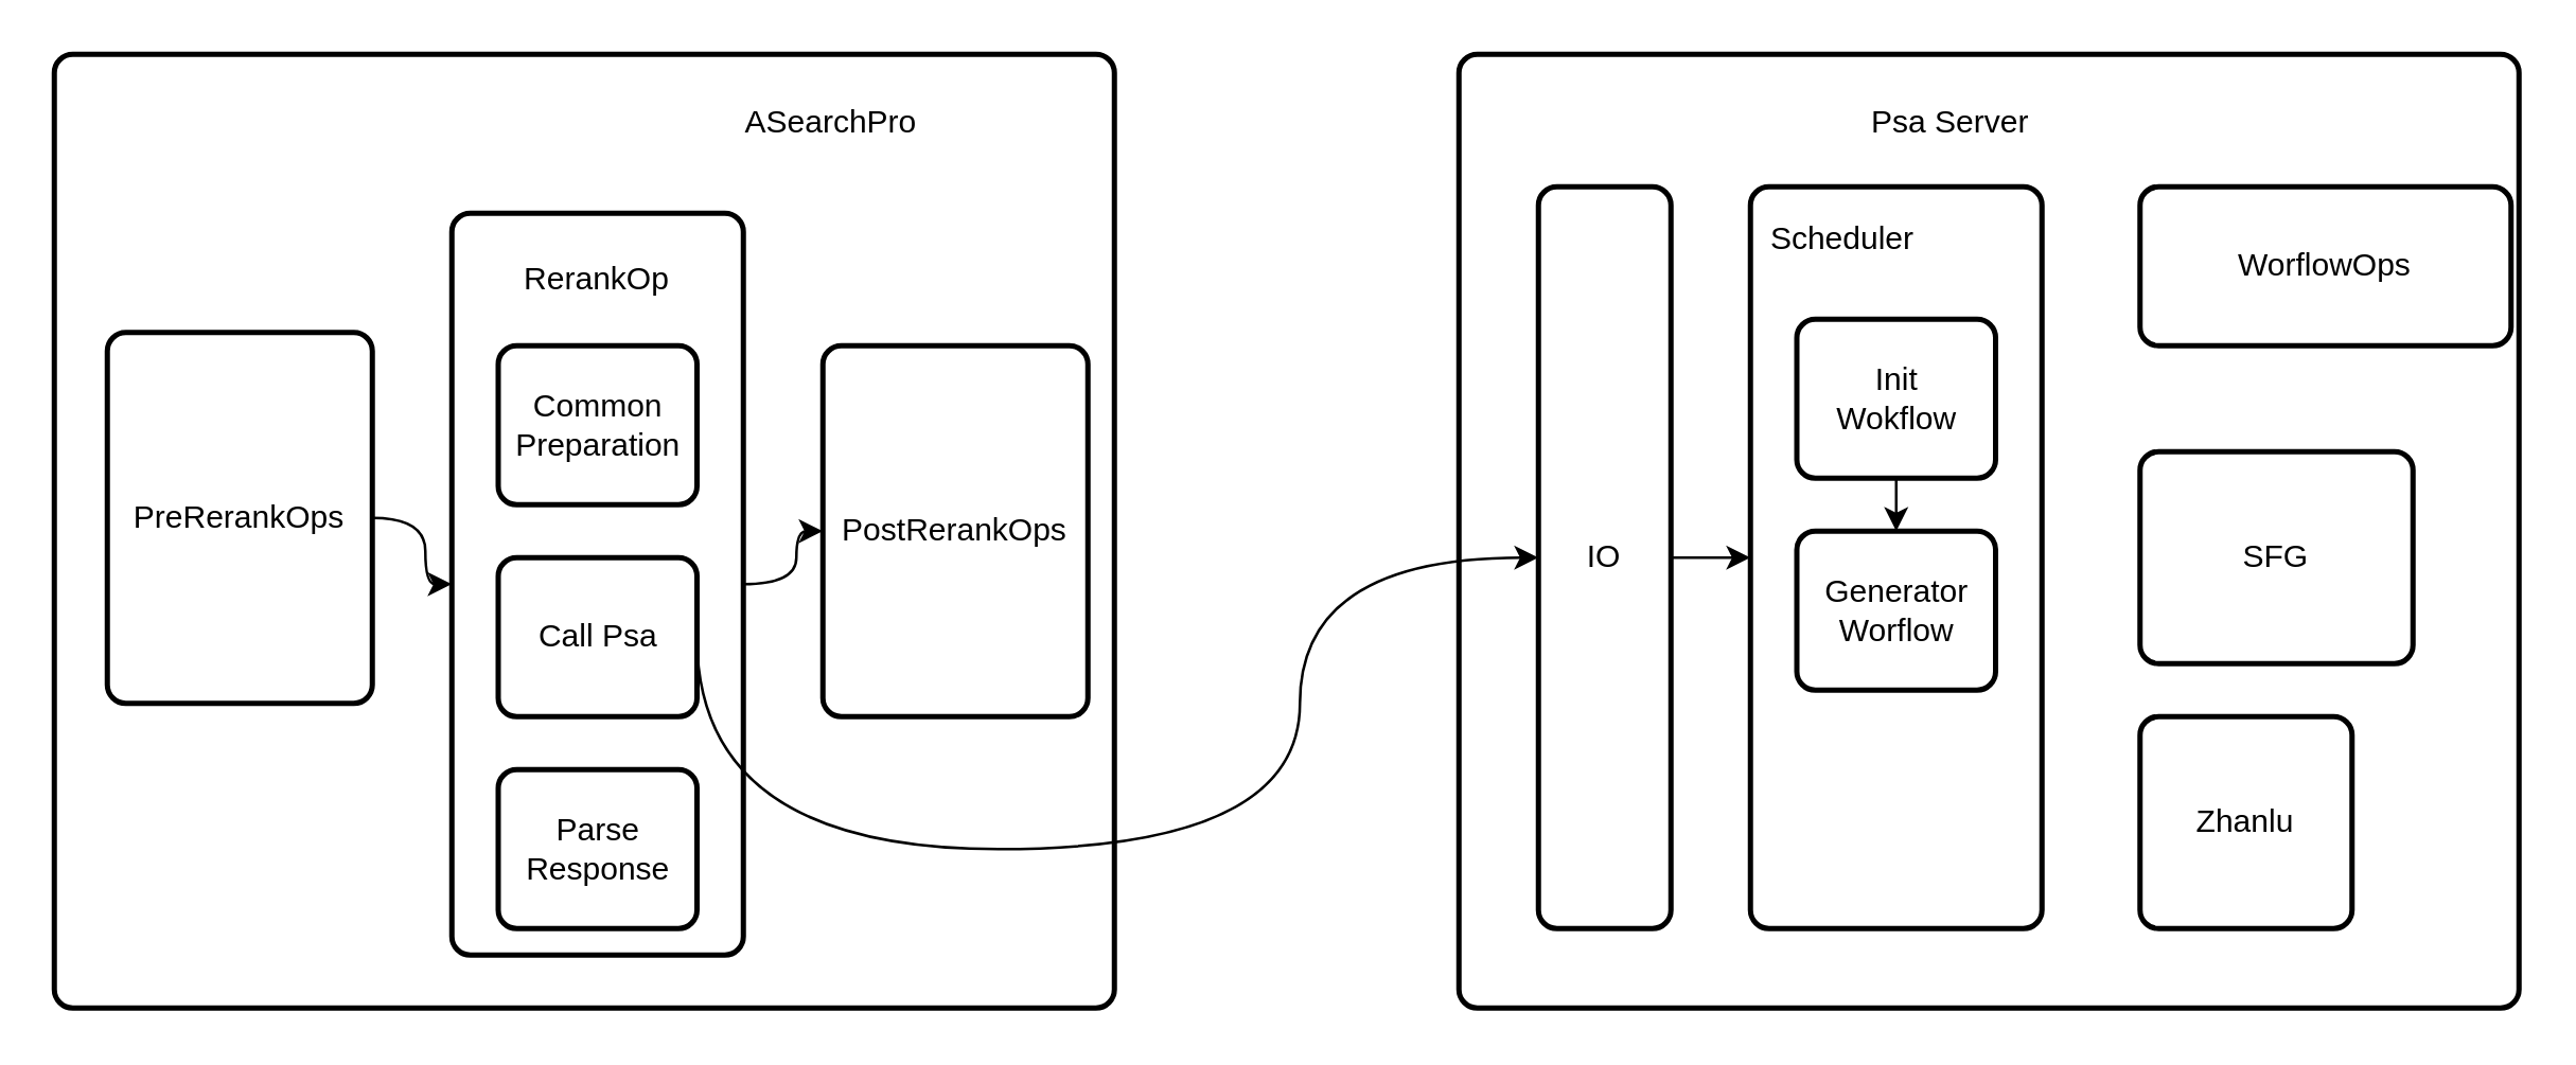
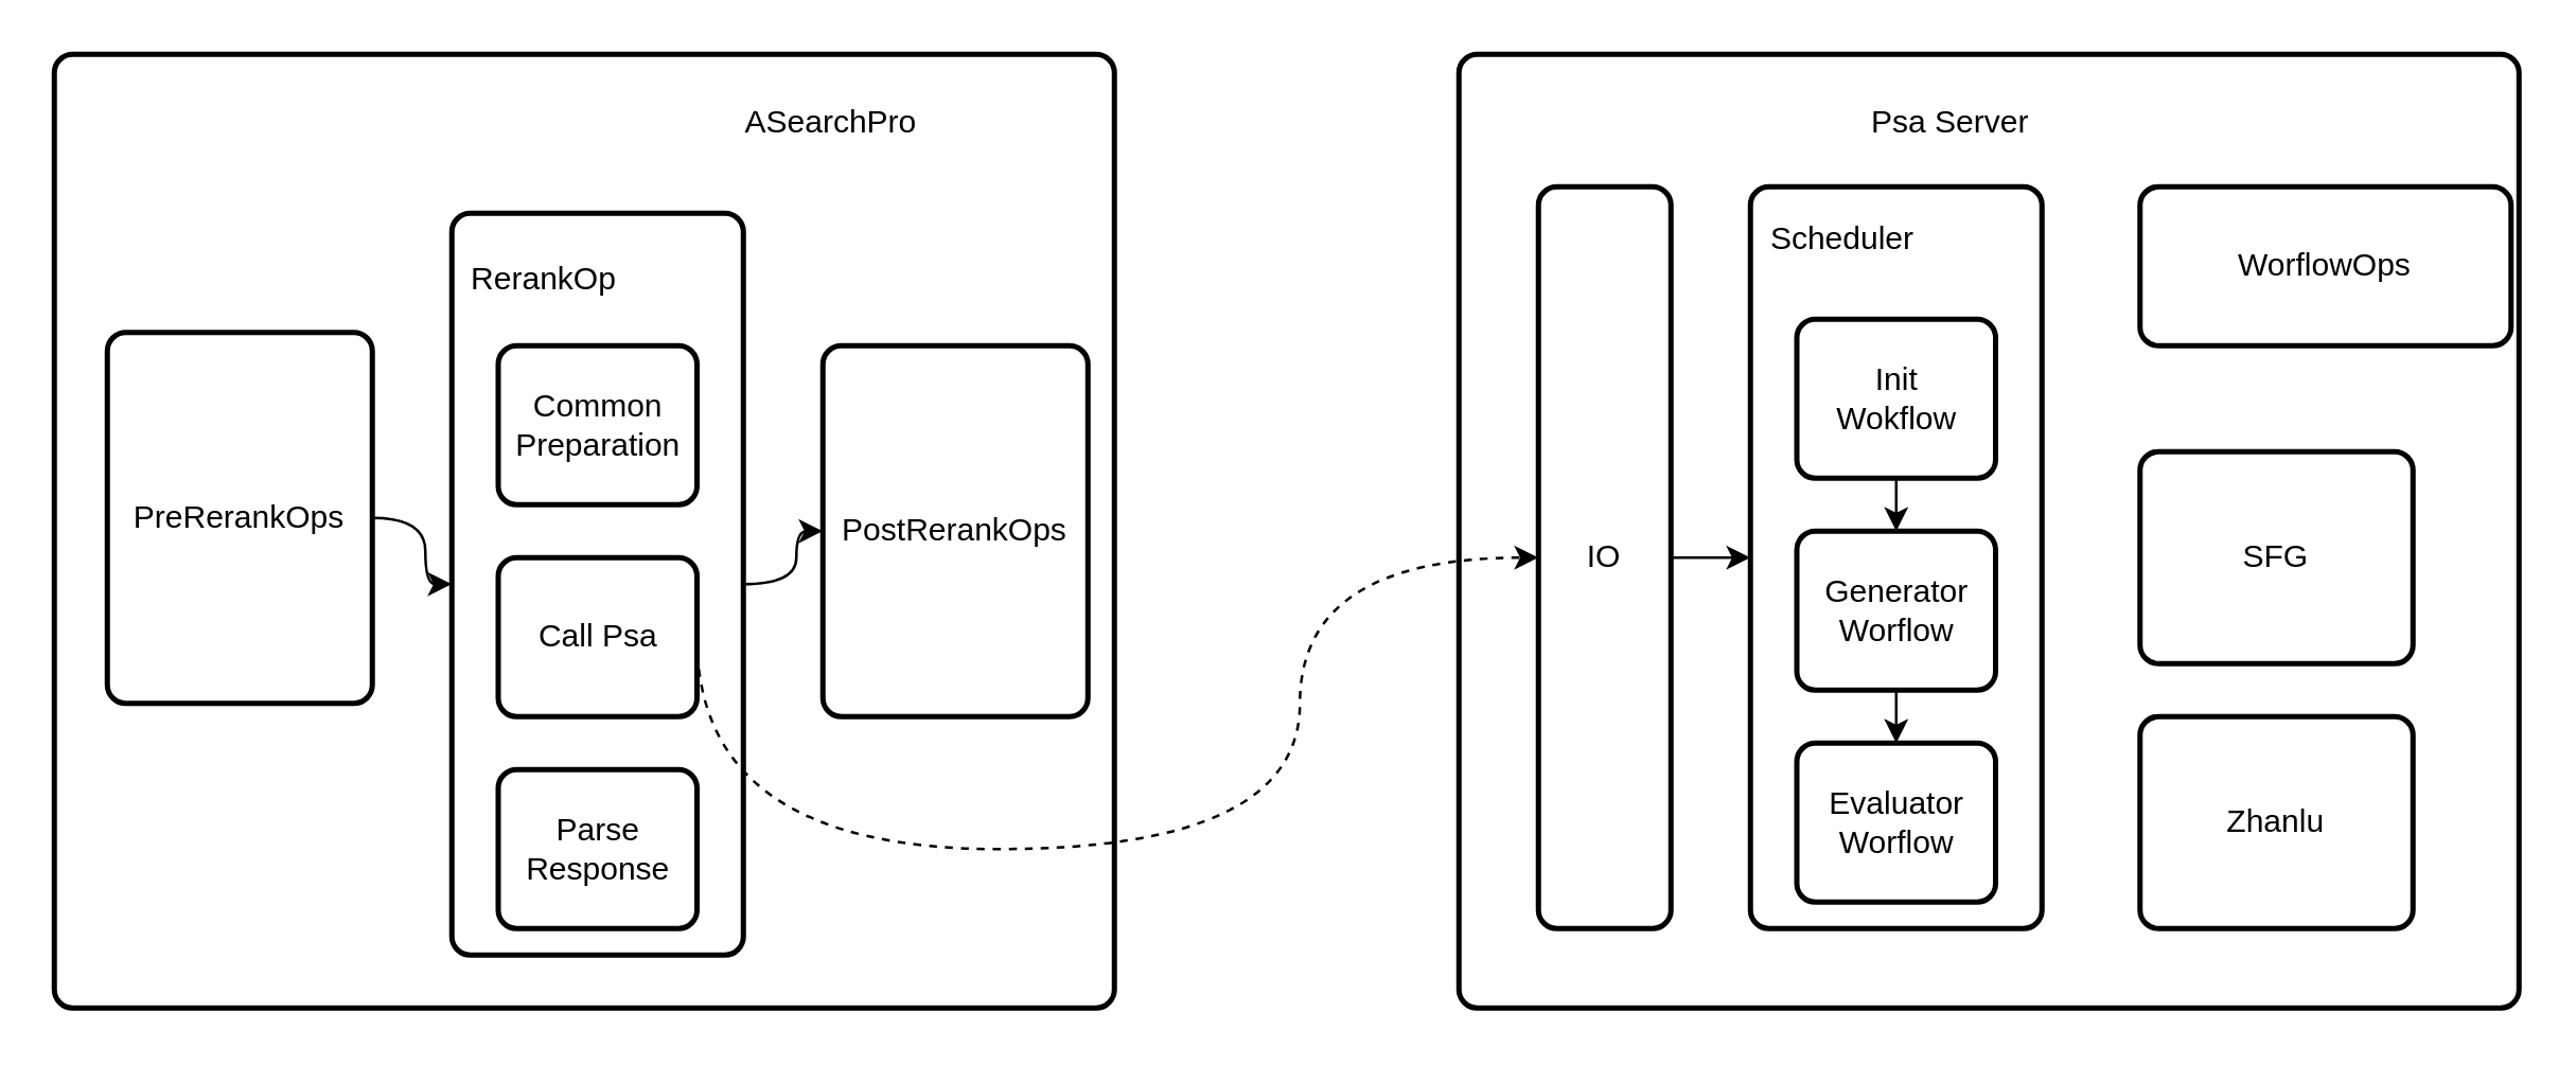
- <mxCell id="24" value="RerankOp" style="text;html=1;strokeColor=none;fillColor=none;align=center;verticalAlign=middle;whiteSpace=wrap;rounded=0;" parent="1" vertex="1"><mxGeometry x="195" y="90" width="60" height="30" as="geometry" /></mxCell>
+ <mxCell id="24" value="RerankOp" style="text;html=1;strokeColor=none;fillColor=none;align=center;verticalAlign=middle;whiteSpace=wrap;rounded=0;" parent="1" vertex="1"><mxGeometry x="175" y="90" width="60" height="30" as="geometry" /></mxCell>
+ <mxCell id="10" style="edgeStyle=orthogonalEdgeStyle;rounded=0;orthogonalLoop=1;jettySize=auto;html=1;exitX=0.5;exitY=1;exitDx=0;exitDy=0;entryX=0.5;entryY=0;entryDx=0;entryDy=0;" parent="1" source="11" target="12" edge="1"><mxGeometry relative="1" as="geometry" /></mxCell>
+ <mxCell id="12" value="Evaluator&lt;br&gt;Worflow" style="rounded=1;whiteSpace=wrap;html=1;absoluteArcSize=1;arcSize=14;strokeWidth=2;" parent="1" vertex="1"><mxGeometry x="677.5" y="280" width="75" height="60" as="geometry" /></mxCell>
- <mxCell id="15" value="Zhanlu" style="rounded=1;whiteSpace=wrap;html=1;absoluteArcSize=1;arcSize=14;strokeWidth=2;" parent="1" vertex="1"><mxGeometry x="807" y="270" width="80" height="80" as="geometry" /></mxCell>
+ <mxCell id="15" value="Zhanlu" style="rounded=1;whiteSpace=wrap;html=1;absoluteArcSize=1;arcSize=14;strokeWidth=2;" parent="1" vertex="1"><mxGeometry x="807" y="270" width="103" height="80" as="geometry" /></mxCell>
- <mxCell id="21" style="edgeStyle=orthogonalEdgeStyle;rounded=0;orthogonalLoop=1;jettySize=auto;html=1;exitX=1;exitY=0.5;exitDx=0;exitDy=0;entryX=0;entryY=0.5;entryDx=0;entryDy=0;curved=1;" parent="1" source="22" target="6" edge="1"><mxGeometry relative="1" as="geometry"><Array as="points"><mxPoint x="263" y="320" /><mxPoint x="490" y="320" /><mxPoint x="490" y="210" /></Array></mxGeometry></mxCell>
+ <mxCell id="21" style="edgeStyle=orthogonalEdgeStyle;rounded=0;orthogonalLoop=1;jettySize=auto;html=1;exitX=1;exitY=0.5;exitDx=0;exitDy=0;entryX=0;entryY=0.5;entryDx=0;entryDy=0;curved=1;dashed=1;" parent="1" source="22" target="6" edge="1"><mxGeometry relative="1" as="geometry"><Array as="points"><mxPoint x="263" y="320" /><mxPoint x="490" y="320" /><mxPoint x="490" y="210" /></Array></mxGeometry></mxCell>
